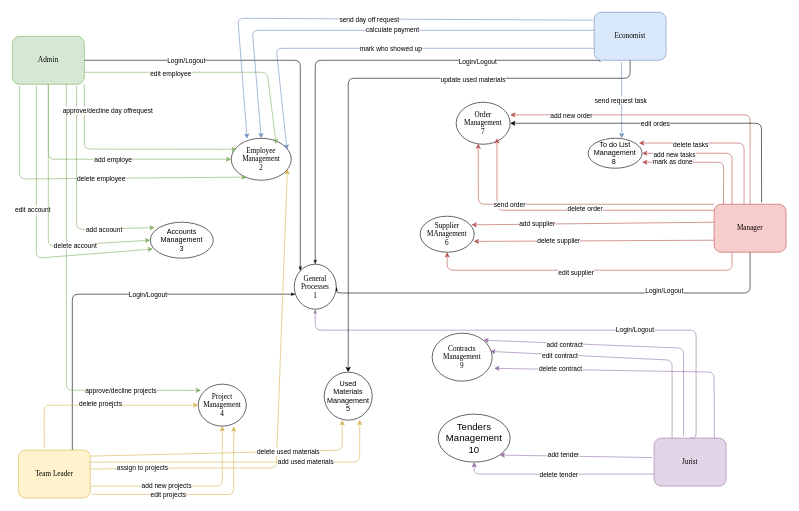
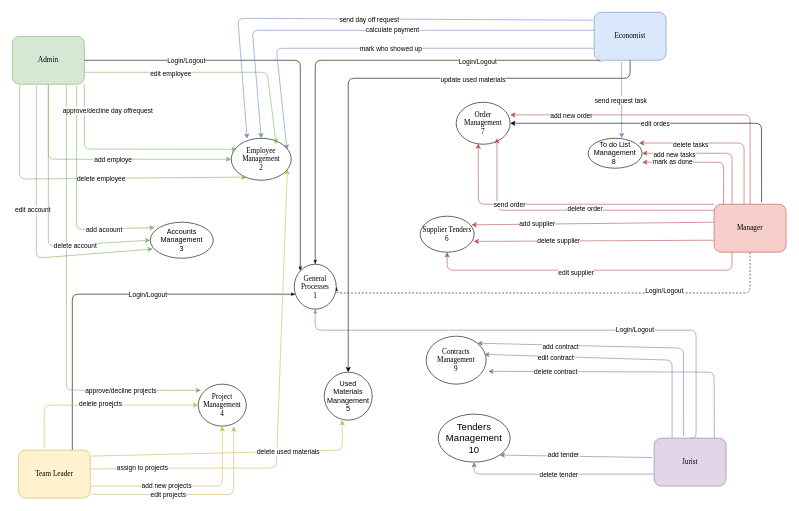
- <mxCell id="16" value="Supplier MAnagement&lt;br&gt;6" style="ellipse;whiteSpace=wrap;html=1;rounded=1;shadow=0;labelBackgroundColor=none;strokeWidth=1;fontFamily=Verdana;fontSize=12;align=center;" parent="1" vertex="1"><mxGeometry x="700" y="360" width="90" height="60" as="geometry" /></mxCell>
+ <mxCell id="16" value="Supplier Tenders&lt;br&gt;6" style="ellipse;whiteSpace=wrap;html=1;rounded=1;shadow=0;labelBackgroundColor=none;strokeWidth=1;fontFamily=Verdana;fontSize=12;align=center;" parent="1" vertex="1"><mxGeometry x="700" y="360" width="90" height="60" as="geometry" /></mxCell>
- <mxCell id="17" style="edgeStyle=orthogonalEdgeStyle;rounded=1;html=1;labelBackgroundColor=none;startArrow=none;startFill=0;startSize=5;endArrow=classicThin;endFill=1;endSize=5;jettySize=auto;orthogonalLoop=1;strokeWidth=1;fontFamily=Verdana;fontSize=8;entryX=1;entryY=0.5;entryDx=0;entryDy=0;exitX=0.5;exitY=1;exitDx=0;exitDy=0;" parent="1" source="20" target="19" edge="1"><mxGeometry relative="1" as="geometry"><mxPoint x="770" y="430" as="sourcePoint" /><Array as="points"><mxPoint x="1040" y="488" /><mxPoint x="770" y="488" /></Array></mxGeometry></mxCell>
+ <mxCell id="17" style="edgeStyle=orthogonalEdgeStyle;rounded=1;html=1;labelBackgroundColor=none;startArrow=none;startFill=0;startSize=5;endArrow=classicThin;endFill=1;endSize=5;jettySize=auto;orthogonalLoop=1;strokeWidth=1;fontFamily=Verdana;fontSize=8;entryX=1;entryY=0.5;entryDx=0;entryDy=0;exitX=0.5;exitY=1;exitDx=0;exitDy=0;dashed=1;" parent="1" source="20" target="19" edge="1"><mxGeometry relative="1" as="geometry"><mxPoint x="770" y="430" as="sourcePoint" /><Array as="points"><mxPoint x="1040" y="488" /><mxPoint x="770" y="488" /></Array></mxGeometry></mxCell>
- <mxCell id="13" value="Contracts&lt;br&gt;Management&lt;br&gt;9" style="ellipse;whiteSpace=wrap;html=1;rounded=1;shadow=0;labelBackgroundColor=none;strokeWidth=1;fontFamily=Verdana;fontSize=12;align=center;" parent="1" vertex="1"><mxGeometry x="720" y="555" width="100" height="80" as="geometry" /></mxCell>
+ <mxCell id="13" value="Contracts&lt;br&gt;Management&lt;br&gt;9" style="ellipse;whiteSpace=wrap;html=1;rounded=1;shadow=0;labelBackgroundColor=none;strokeWidth=1;fontFamily=Verdana;fontSize=12;align=center;" parent="1" vertex="1"><mxGeometry x="710" y="560" width="100" height="80" as="geometry" /></mxCell>
- <mxCell id="46" value="" style="endArrow=classic;html=1;exitX=1;exitY=0.25;exitDx=0;exitDy=0;entryX=0.74;entryY=0.995;entryDx=0;entryDy=0;entryPerimeter=0;fillColor=#fff2cc;strokeColor=#d6b656;" edge="1" parent="1" source="8" target="45"><mxGeometry width="50" height="50" relative="1" as="geometry"><mxPoint x="230" y="580" as="sourcePoint" /><mxPoint x="280" y="530" as="targetPoint" /><Array as="points"><mxPoint x="599" y="770" /></Array></mxGeometry></mxCell>
- <mxCell id="47" value="add used materials" style="edgeLabel;html=1;align=center;verticalAlign=middle;resizable=0;points=[];" vertex="1" connectable="0" parent="46"><mxGeometry x="0.379" y="1" relative="1" as="geometry"><mxPoint as="offset" /></mxGeometry></mxCell>
